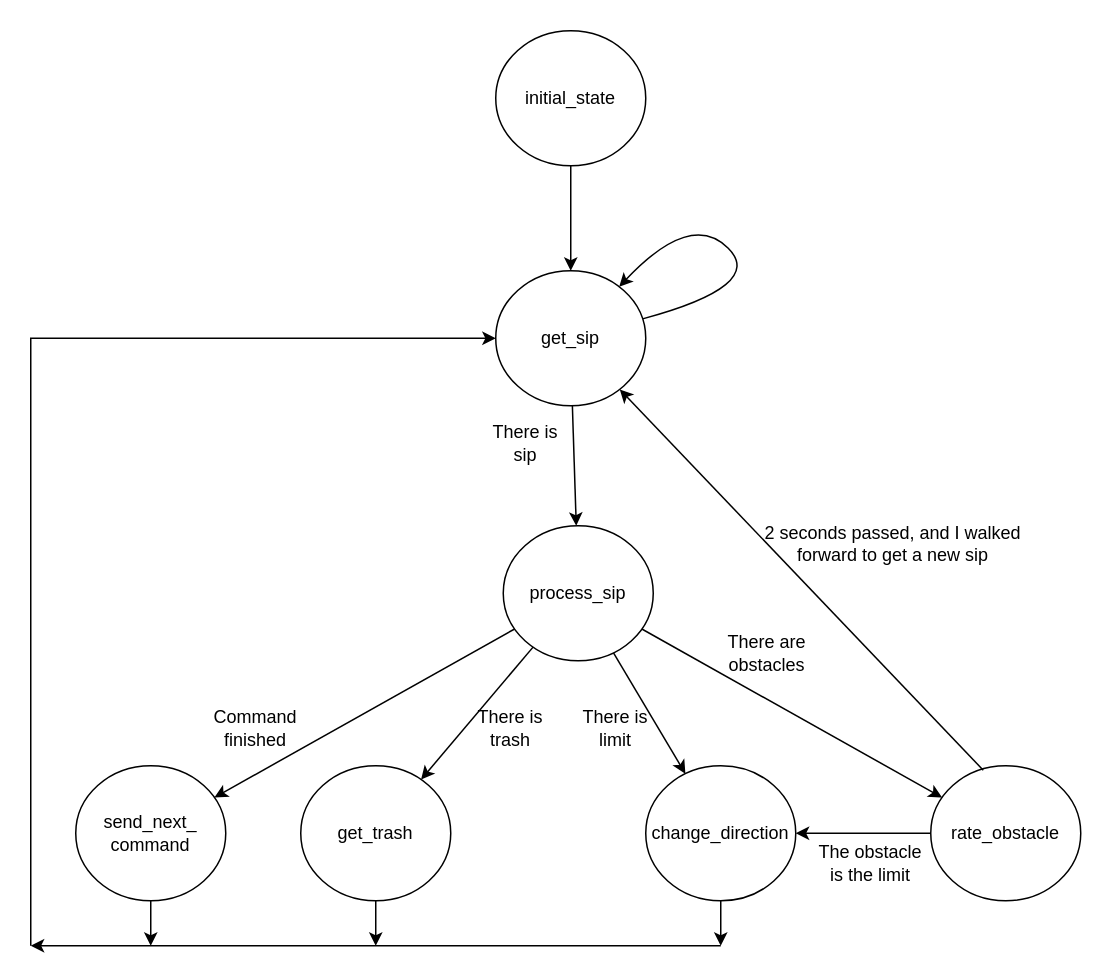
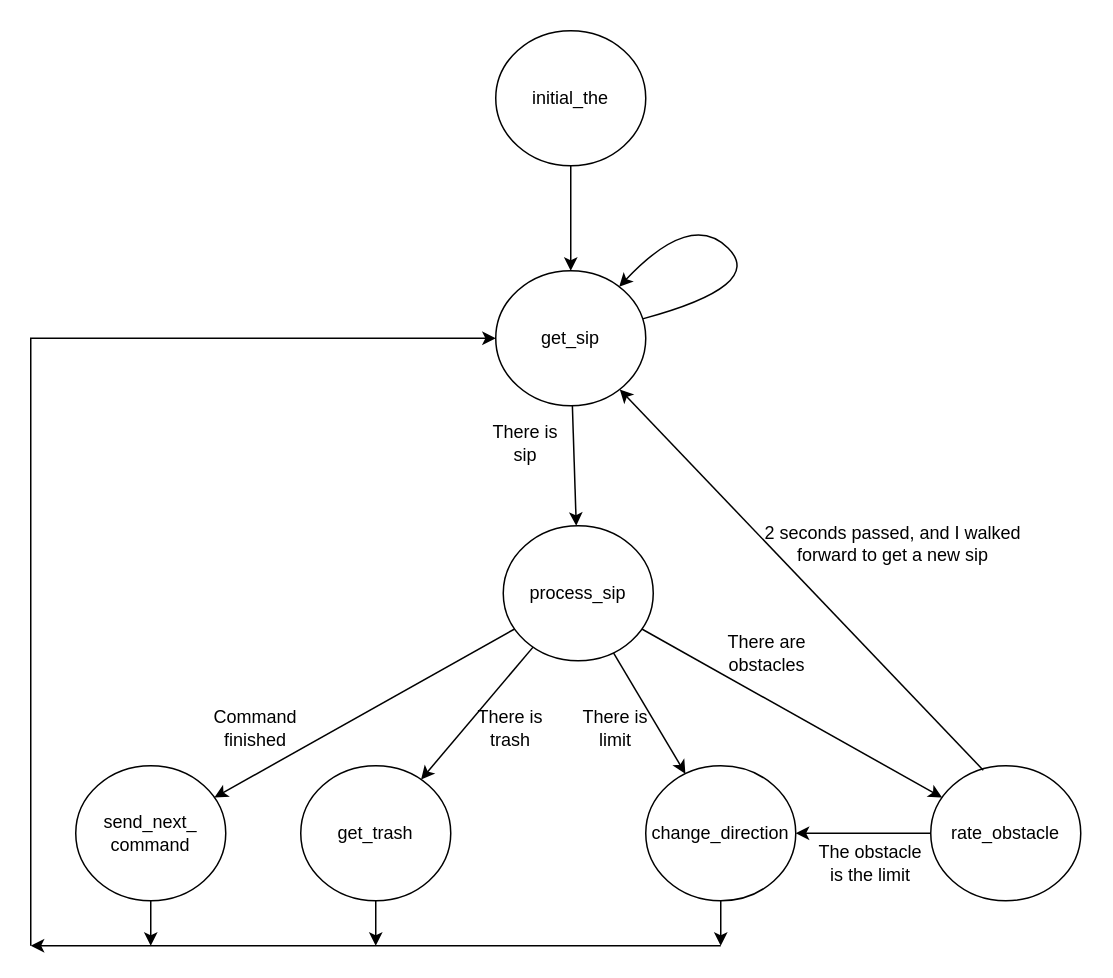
- <mxCell id="3" value="initial_state" style="ellipse;whiteSpace=wrap;html=1;" vertex="1" parent="1"><mxGeometry x="330" y="20" width="100" height="90" as="geometry" /></mxCell>
+ <mxCell id="3" value="initial_the" style="ellipse;whiteSpace=wrap;html=1;" vertex="1" parent="1"><mxGeometry x="330" y="20" width="100" height="90" as="geometry" /></mxCell>
